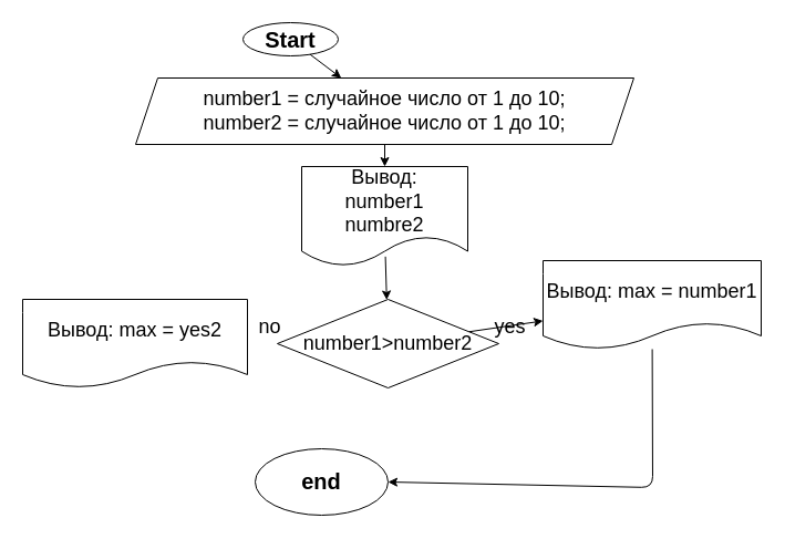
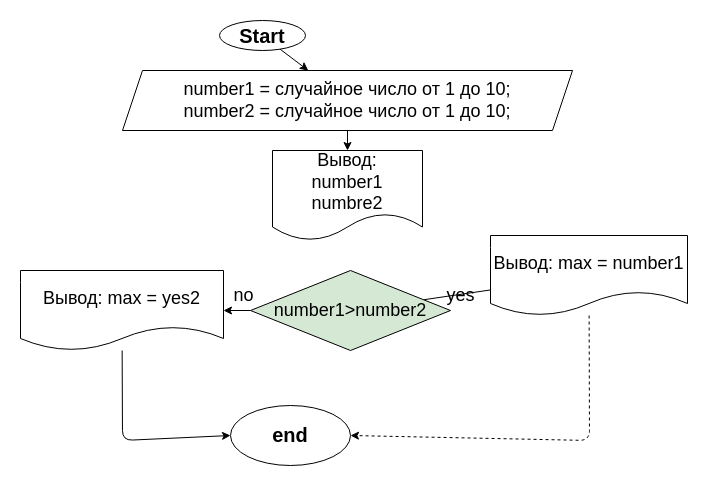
- <mxCell id="4" value="" style="edgeStyle=none;html=1;fontSize=18;exitX=0.504;exitY=0.904;exitDx=0;exitDy=0;exitPerimeter=0;" edge="1" parent="1" source="16" target="9"><mxGeometry relative="1" as="geometry"><mxPoint x="350" y="210" as="sourcePoint" /><mxPoint x="347" y="210" as="targetPoint" /></mxGeometry></mxCell>
- <mxCell id="7" value="" style="edgeStyle=none;html=1;fontSize=18;" edge="1" parent="1" source="9" target="11"><mxGeometry relative="1" as="geometry" /></mxCell>
+ <mxCell id="7" value="" style="edgeStyle=none;html=1;fontSize=18;endArrow=none;" edge="1" parent="1" source="9" target="11"><mxGeometry relative="1" as="geometry" /></mxCell>
+ <mxCell id="8" value="" style="edgeStyle=none;html=1;fontSize=18;" edge="1" parent="1" source="9" target="14"><mxGeometry relative="1" as="geometry" /></mxCell>
- <mxCell id="9" value="number1&amp;gt;number2" style="rhombus;whiteSpace=wrap;html=1;fontSize=18;" vertex="1" parent="1"><mxGeometry x="250" y="270" width="200" height="80" as="geometry" /></mxCell>
+ <mxCell id="9" value="number1&amp;gt;number2" style="rhombus;whiteSpace=wrap;html=1;fontSize=18;fillColor=#d5e8d4;" vertex="1" parent="1"><mxGeometry x="250" y="270" width="200" height="80" as="geometry" /></mxCell>
- <mxCell id="10" style="edgeStyle=none;html=1;fontSize=18;entryX=1;entryY=0.5;entryDx=0;entryDy=0;" edge="1" parent="1" source="11" target="17"><mxGeometry relative="1" as="geometry"><mxPoint x="589" y="450" as="targetPoint" /><Array as="points"><mxPoint x="589" y="440" /></Array></mxGeometry></mxCell>
+ <mxCell id="10" style="edgeStyle=none;html=1;fontSize=18;entryX=1;entryY=0.5;entryDx=0;entryDy=0;dashed=1;" edge="1" parent="1" source="11" target="17"><mxGeometry relative="1" as="geometry"><mxPoint x="589" y="450" as="targetPoint" /><Array as="points"><mxPoint x="589" y="440" /></Array></mxGeometry></mxCell>
+ <mxCell id="13" style="edgeStyle=none;html=1;fontSize=18;entryX=0;entryY=0.5;entryDx=0;entryDy=0;" edge="1" parent="1" source="14" target="17"><mxGeometry relative="1" as="geometry"><mxPoint x="130" y="450" as="targetPoint" /><Array as="points"><mxPoint x="122" y="440" /></Array></mxGeometry></mxCell>
